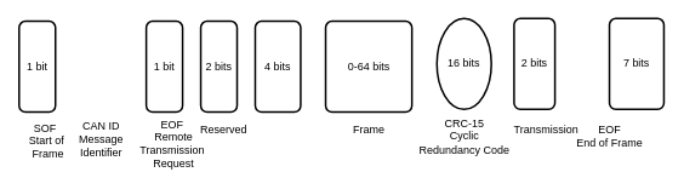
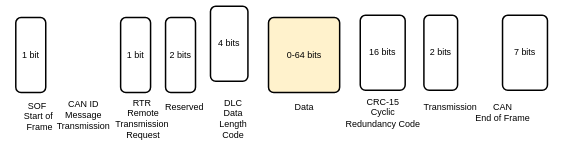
- <mxCell id="8" value="16 bits" style="ellipse;whiteSpace=wrap;html=1;absoluteArcSize=1;arcSize=14;strokeWidth=2;" vertex="1" parent="1"><mxGeometry x="480" y="20" width="60" height="100" as="geometry" /></mxCell>
+ <mxCell id="8" value="16 bits" style="rounded=1;whiteSpace=wrap;html=1;absoluteArcSize=1;arcSize=14;strokeWidth=2;" vertex="1" parent="1"><mxGeometry x="480" y="20" width="60" height="100" as="geometry" /></mxCell>
- <mxCell id="5" value="4 bits" style="rounded=1;whiteSpace=wrap;html=1;absoluteArcSize=1;arcSize=14;strokeWidth=2;" vertex="1" parent="1"><mxGeometry x="280" y="23" width="50" height="100" as="geometry" /></mxCell>
+ <mxCell id="5" value="4 bits" style="rounded=1;whiteSpace=wrap;html=1;absoluteArcSize=1;arcSize=14;strokeWidth=2;" vertex="1" parent="1"><mxGeometry x="280" y="8" width="50" height="100" as="geometry" /></mxCell>
- <mxCell id="9" value="0-64 bits" style="rounded=1;whiteSpace=wrap;html=1;absoluteArcSize=1;arcSize=14;strokeWidth=2;" vertex="1" parent="1"><mxGeometry x="357.5" y="23" width="95" height="100" as="geometry" /></mxCell>
+ <mxCell id="9" value="0-64 bits" style="rounded=1;whiteSpace=wrap;html=1;absoluteArcSize=1;arcSize=14;strokeWidth=2;fillColor=#fff2cc;" vertex="1" parent="1"><mxGeometry x="357.5" y="23" width="95" height="100" as="geometry" /></mxCell>
- <mxCell id="15" value="Frame" style="text;html=1;align=center;verticalAlign=middle;resizable=0;points=[];autosize=1;strokeColor=none;fillColor=none;" vertex="1" parent="1"><mxGeometry x="380" y="128" width="50" height="30" as="geometry" /></mxCell>
+ <mxCell id="15" value="Data" style="text;html=1;align=center;verticalAlign=middle;resizable=0;points=[];autosize=1;strokeColor=none;fillColor=none;" vertex="1" parent="1"><mxGeometry x="380" y="128" width="50" height="30" as="geometry" /></mxCell>
- <mxCell id="18" value="EOF&lt;div&gt;End of Frame&lt;/div&gt;" style="text;html=1;align=center;verticalAlign=middle;resizable=0;points=[];autosize=1;strokeColor=none;fillColor=none;" vertex="1" parent="1"><mxGeometry x="620" y="130" width="100" height="40" as="geometry" /></mxCell>
+ <mxCell id="18" value="CAN&lt;div&gt;End of Frame&lt;/div&gt;" style="text;html=1;align=center;verticalAlign=middle;resizable=0;points=[];autosize=1;strokeColor=none;fillColor=none;" vertex="1" parent="1"><mxGeometry x="620" y="130" width="100" height="40" as="geometry" /></mxCell>
- <mxCell id="11" value="CAN ID&lt;div&gt;&amp;nbsp;Message&amp;nbsp;&lt;/div&gt;&lt;div&gt;Identifier&lt;/div&gt;" style="text;html=1;align=center;verticalAlign=middle;resizable=0;points=[];autosize=1;strokeColor=none;fillColor=none;" vertex="1" parent="1"><mxGeometry x="70" y="123" width="80" height="60" as="geometry" /></mxCell>
+ <mxCell id="11" value="CAN ID&lt;div&gt;&amp;nbsp;Message&amp;nbsp;&lt;/div&gt;&lt;div&gt;Transmission&lt;/div&gt;" style="text;html=1;align=center;verticalAlign=middle;resizable=0;points=[];autosize=1;strokeColor=none;fillColor=none;" vertex="1" parent="1"><mxGeometry x="70" y="123" width="80" height="60" as="geometry" /></mxCell>
- <mxCell id="12" value="EOF&amp;nbsp;&lt;div&gt;Remote&lt;/div&gt;&lt;div&gt;Transmission&amp;nbsp;&lt;/div&gt;&lt;div&gt;Request&lt;/div&gt;" style="text;html=1;align=center;verticalAlign=middle;resizable=0;points=[];autosize=1;strokeColor=none;fillColor=none;" vertex="1" parent="1"><mxGeometry x="140" y="123" width="100" height="70" as="geometry" /></mxCell>
+ <mxCell id="12" value="RTR&amp;nbsp;&lt;div&gt;Remote&lt;/div&gt;&lt;div&gt;Transmission&amp;nbsp;&lt;/div&gt;&lt;div&gt;Request&lt;/div&gt;" style="text;html=1;align=center;verticalAlign=middle;resizable=0;points=[];autosize=1;strokeColor=none;fillColor=none;" vertex="1" parent="1"><mxGeometry x="140" y="123" width="100" height="70" as="geometry" /></mxCell>
+ <mxCell id="14" value="DLC&lt;div&gt;Data&lt;/div&gt;&lt;div&gt;Length&lt;/div&gt;&lt;div&gt;Code&lt;/div&gt;" style="text;html=1;align=center;verticalAlign=middle;resizable=0;points=[];autosize=1;strokeColor=none;fillColor=none;" vertex="1" parent="1"><mxGeometry x="280" y="123" width="60" height="70" as="geometry" /></mxCell>
